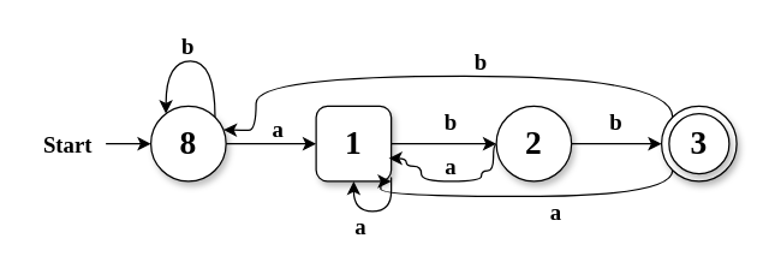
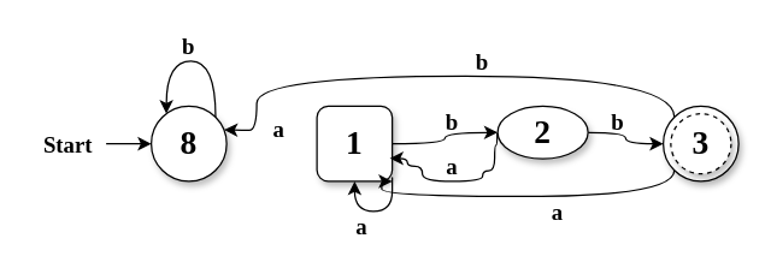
- <mxCell id="3" style="edgeStyle=orthogonalEdgeStyle;curved=1;orthogonalLoop=1;jettySize=auto;html=1;entryX=0;entryY=0.5;entryDx=0;entryDy=0;" edge="1" parent="1" source="4" target="6"><mxGeometry relative="1" as="geometry" /></mxCell>
- <mxCell id="9" value="&lt;b&gt;&lt;font style=&quot;font-size: 22px&quot;&gt;2&lt;/font&gt;&lt;/b&gt;" style="ellipse;whiteSpace=wrap;html=1;rounded=0;shadow=1;comic=0;labelBackgroundColor=none;strokeWidth=1;fontFamily=Verdana;fontSize=12;align=center;" vertex="1" parent="1"><mxGeometry x="330" y="70" width="50" height="50" as="geometry" /></mxCell>
+ <mxCell id="9" value="&lt;b&gt;&lt;font style=&quot;font-size: 22px&quot;&gt;2&lt;/font&gt;&lt;/b&gt;" style="ellipse;whiteSpace=wrap;html=1;rounded=0;shadow=1;comic=0;labelBackgroundColor=none;strokeWidth=1;fontFamily=Verdana;fontSize=12;align=center;" vertex="1" parent="1"><mxGeometry x="330" y="70" width="60" height="35" as="geometry" /></mxCell>
- <mxCell id="13" value="&lt;b&gt;&lt;font style=&quot;font-size: 22px&quot;&gt;3&lt;/font&gt;&lt;/b&gt;" style="ellipse;whiteSpace=wrap;html=1;rounded=0;shadow=1;comic=0;labelBackgroundColor=none;strokeWidth=1;fontFamily=Verdana;fontSize=12;align=center;" vertex="1" parent="1"><mxGeometry x="445" y="75" width="40" height="40" as="geometry" /></mxCell>
+ <mxCell id="13" value="&lt;b&gt;&lt;font style=&quot;font-size: 22px&quot;&gt;3&lt;/font&gt;&lt;/b&gt;" style="ellipse;whiteSpace=wrap;html=1;rounded=0;shadow=1;comic=0;labelBackgroundColor=none;strokeWidth=1;fontFamily=Verdana;fontSize=12;align=center;dashed=1;" vertex="1" parent="1"><mxGeometry x="445" y="75" width="40" height="40" as="geometry" /></mxCell>
